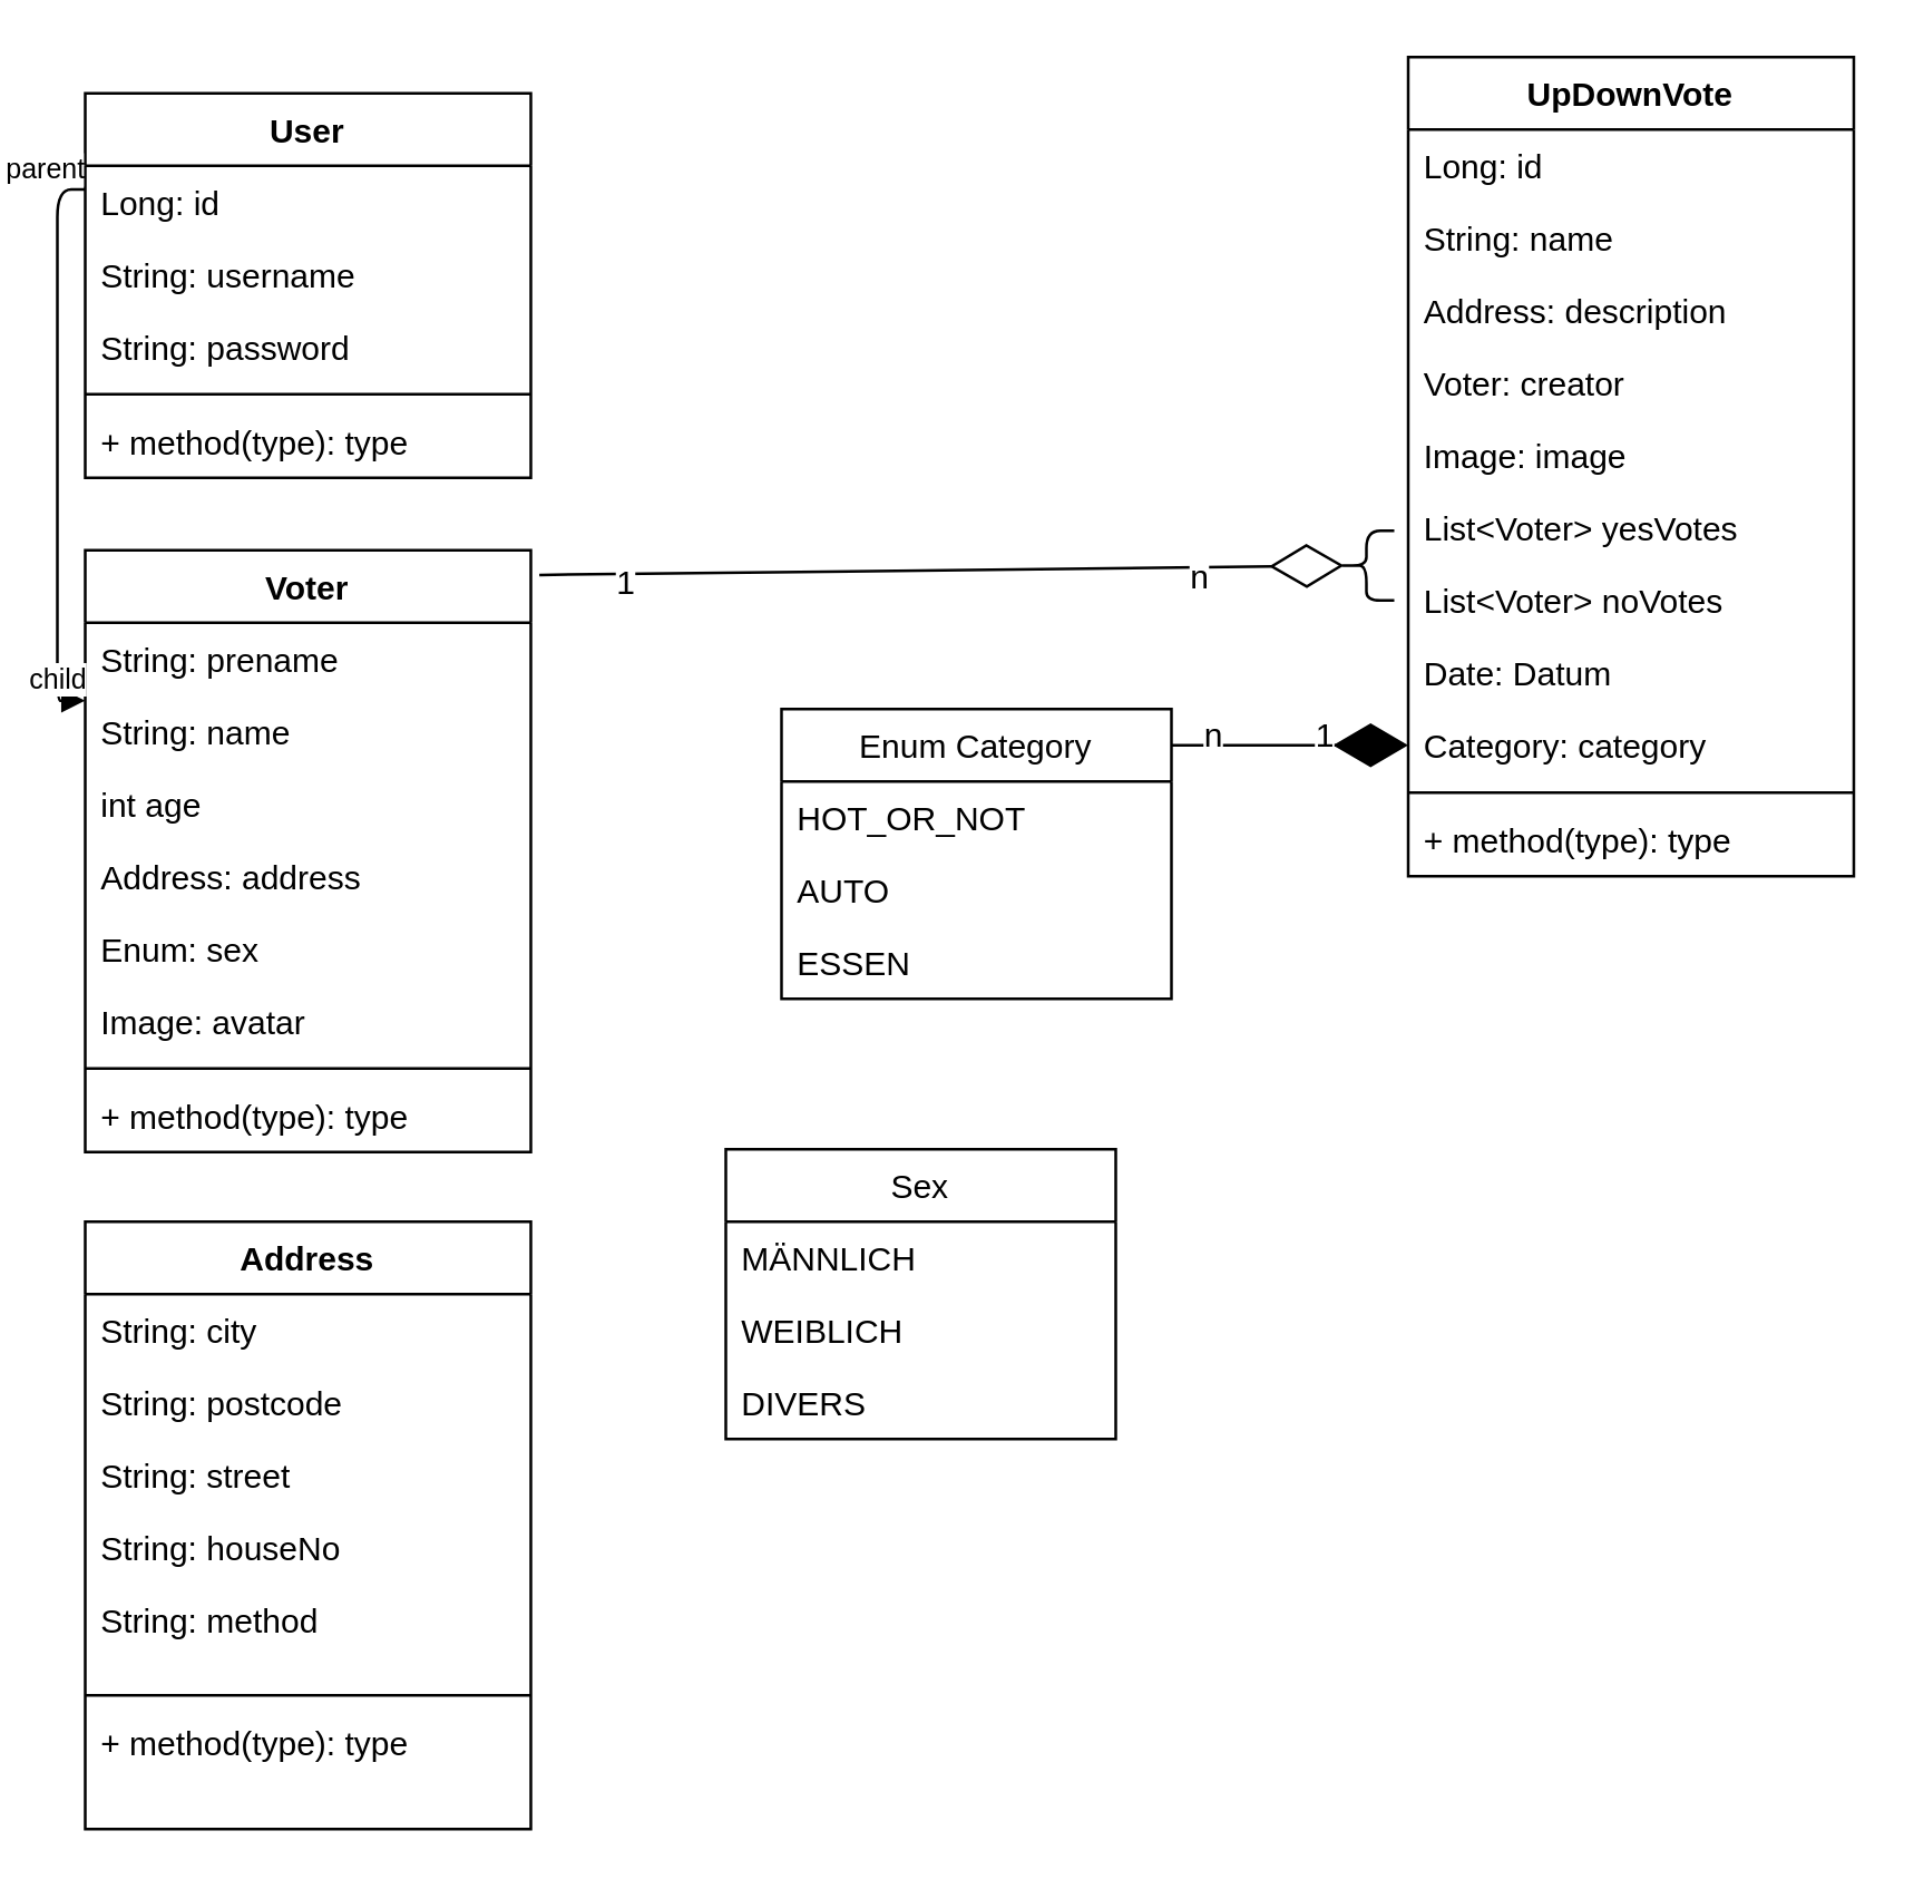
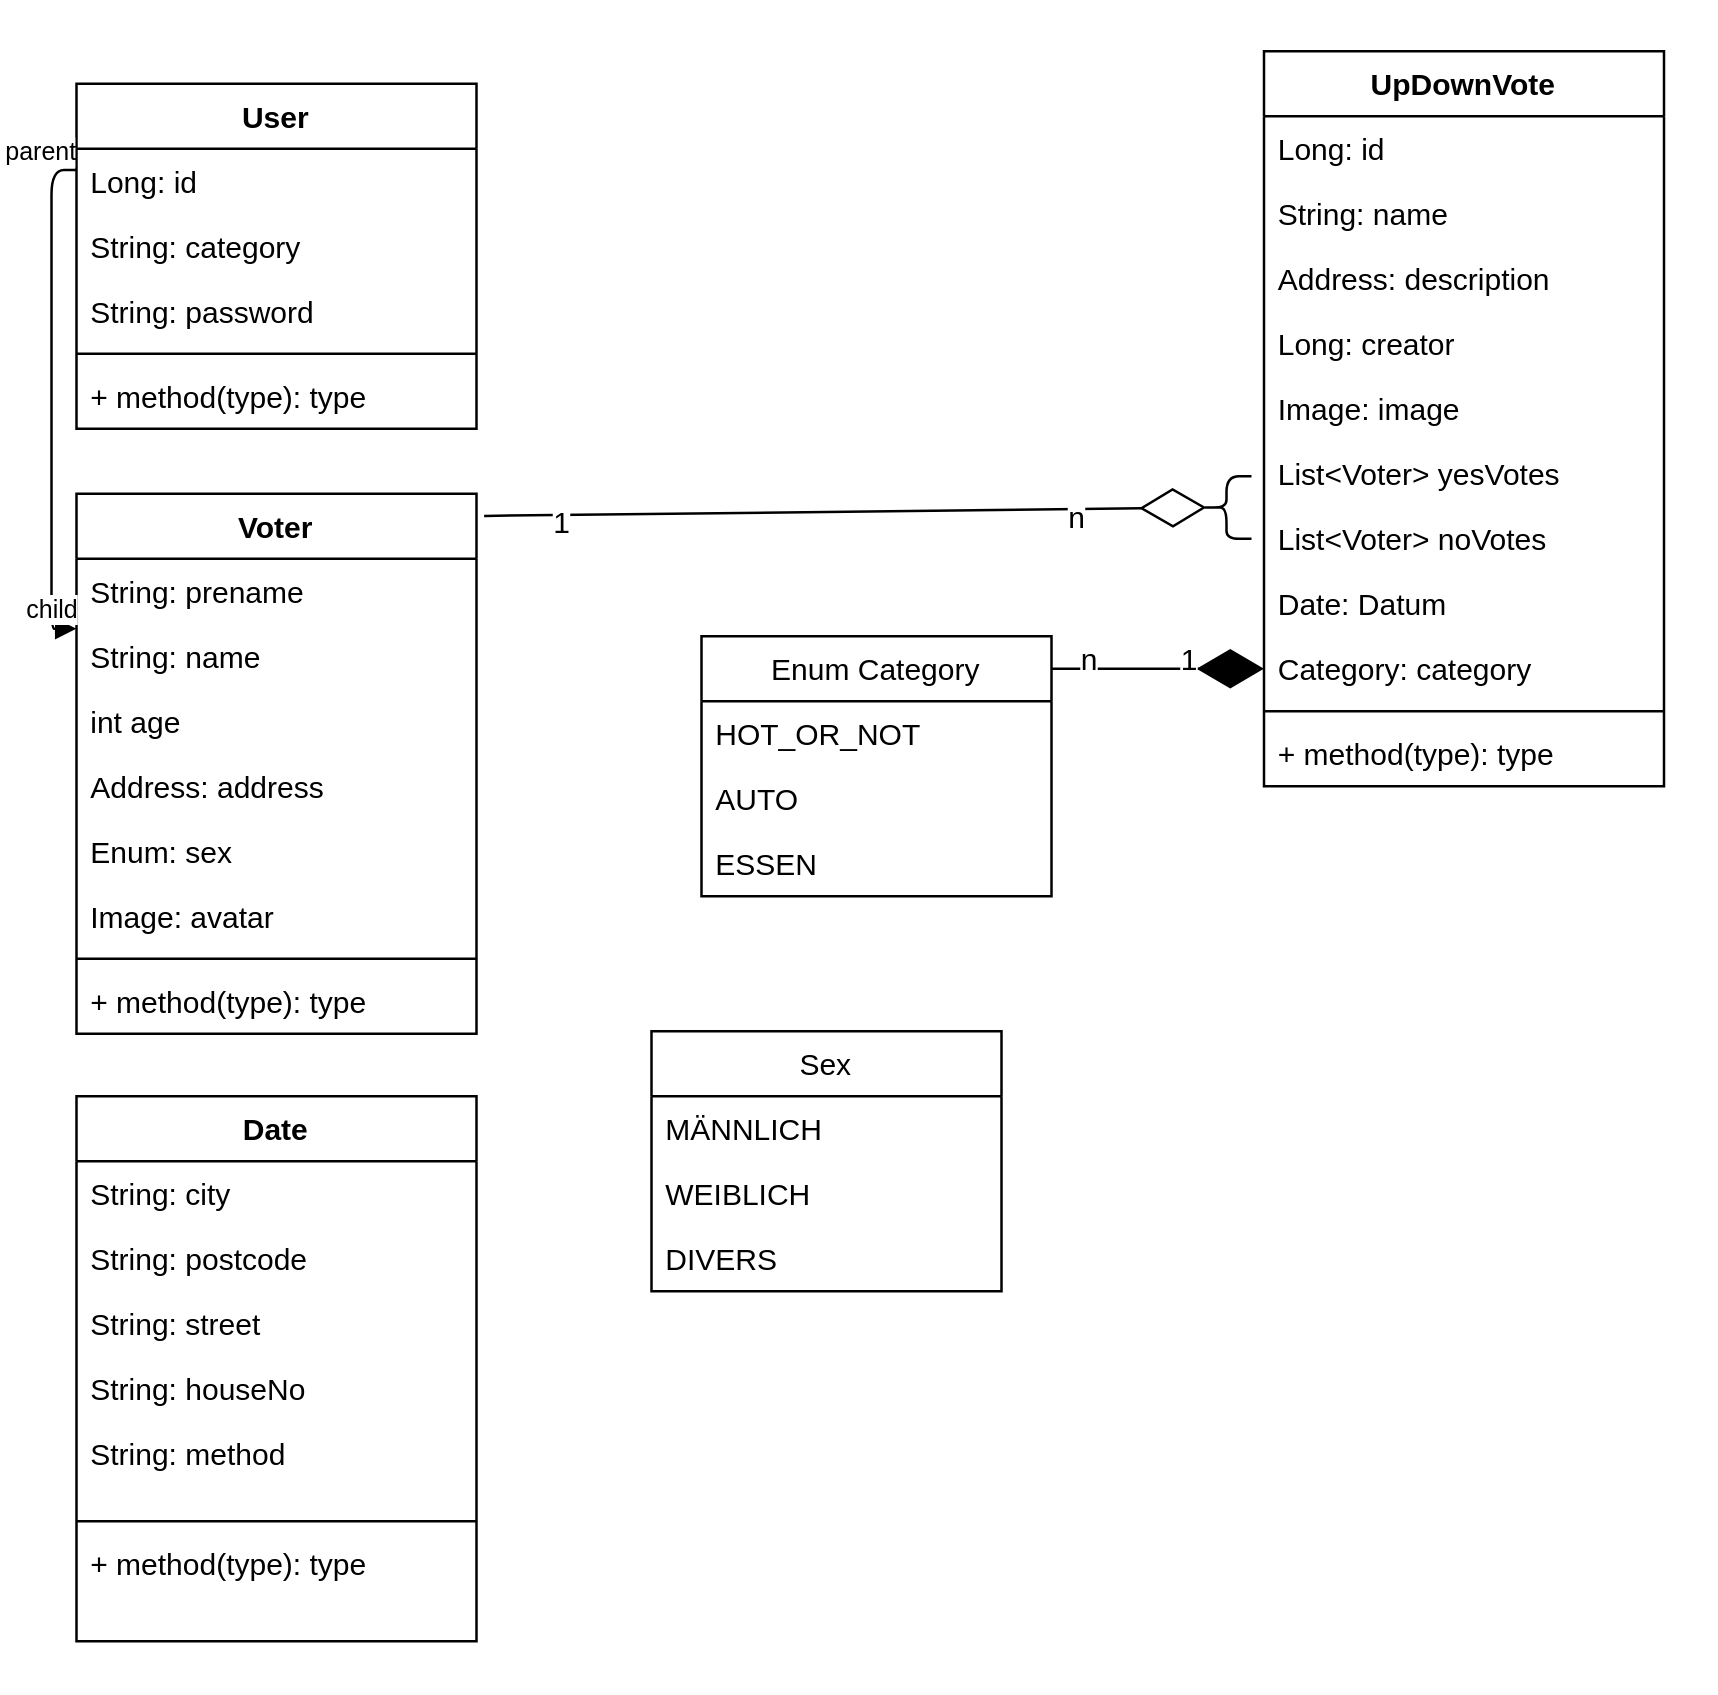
- <mxCell id="4" value="String: username" style="text;strokeColor=none;fillColor=none;align=left;verticalAlign=top;spacingLeft=4;spacingRight=4;overflow=hidden;rotatable=0;points=[[0,0.5],[1,0.5]];portConstraint=eastwest;" parent="2" vertex="1"><mxGeometry y="52" width="160" height="26" as="geometry" /></mxCell>
+ <mxCell id="4" value="String: category" style="text;strokeColor=none;fillColor=none;align=left;verticalAlign=top;spacingLeft=4;spacingRight=4;overflow=hidden;rotatable=0;points=[[0,0.5],[1,0.5]];portConstraint=eastwest;" parent="2" vertex="1"><mxGeometry y="52" width="160" height="26" as="geometry" /></mxCell>
- <mxCell id="21" value="Voter: creator" style="text;strokeColor=none;fillColor=none;align=left;verticalAlign=top;spacingLeft=4;spacingRight=4;overflow=hidden;rotatable=0;points=[[0,0.5],[1,0.5]];portConstraint=eastwest;" parent="17" vertex="1"><mxGeometry y="104" width="160" height="26" as="geometry" /></mxCell>
+ <mxCell id="21" value="Long: creator" style="text;strokeColor=none;fillColor=none;align=left;verticalAlign=top;spacingLeft=4;spacingRight=4;overflow=hidden;rotatable=0;points=[[0,0.5],[1,0.5]];portConstraint=eastwest;" parent="17" vertex="1"><mxGeometry y="104" width="160" height="26" as="geometry" /></mxCell>
- <mxCell id="32" value="Address" style="swimlane;fontStyle=1;align=center;verticalAlign=top;childLayout=stackLayout;horizontal=1;startSize=26;horizontalStack=0;resizeParent=1;resizeParentMax=0;resizeLast=0;collapsible=1;marginBottom=0;" parent="1" vertex="1"><mxGeometry x="20" y="438" width="160" height="218" as="geometry" /></mxCell>
+ <mxCell id="32" value="Date" style="swimlane;fontStyle=1;align=center;verticalAlign=top;childLayout=stackLayout;horizontal=1;startSize=26;horizontalStack=0;resizeParent=1;resizeParentMax=0;resizeLast=0;collapsible=1;marginBottom=0;" parent="1" vertex="1"><mxGeometry x="20" y="438" width="160" height="218" as="geometry" /></mxCell>
